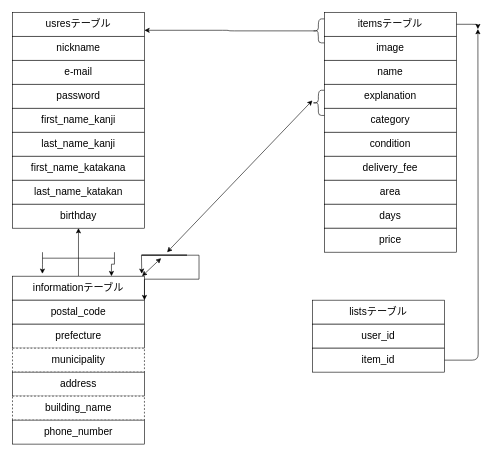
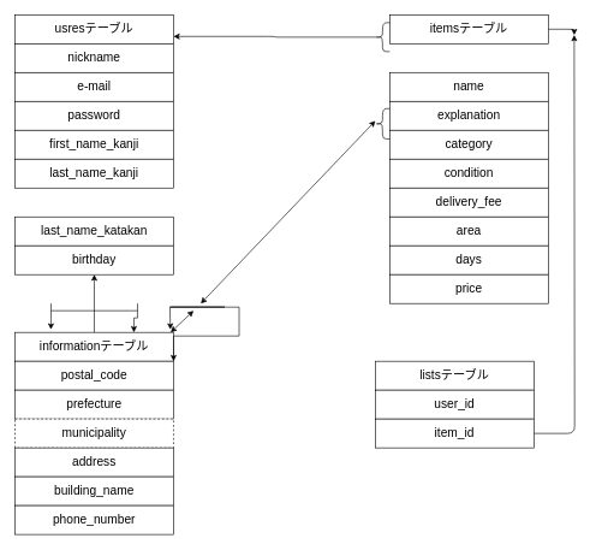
- <mxCell id="13" value="image" style="rounded=0;whiteSpace=wrap;html=1;sketch=0;fontSize=17;" parent="1" vertex="1"><mxGeometry x="540" y="60" width="220" height="40" as="geometry" /></mxCell>
- <mxCell id="8" value="first_name_katakana" style="rounded=0;whiteSpace=wrap;html=1;sketch=0;fontSize=17;" parent="1" vertex="1"><mxGeometry x="20" y="260" width="220" height="40" as="geometry" /></mxCell>
- <mxCell id="28" value="building_name" style="rounded=0;whiteSpace=wrap;html=1;sketch=0;fontSize=17;dashed=1;" parent="1" vertex="1"><mxGeometry x="20" y="660" width="220" height="40" as="geometry" /></mxCell>
+ <mxCell id="28" value="building_name" style="rounded=0;whiteSpace=wrap;html=1;sketch=0;fontSize=17;" parent="1" vertex="1"><mxGeometry x="20" y="660" width="220" height="40" as="geometry" /></mxCell>
